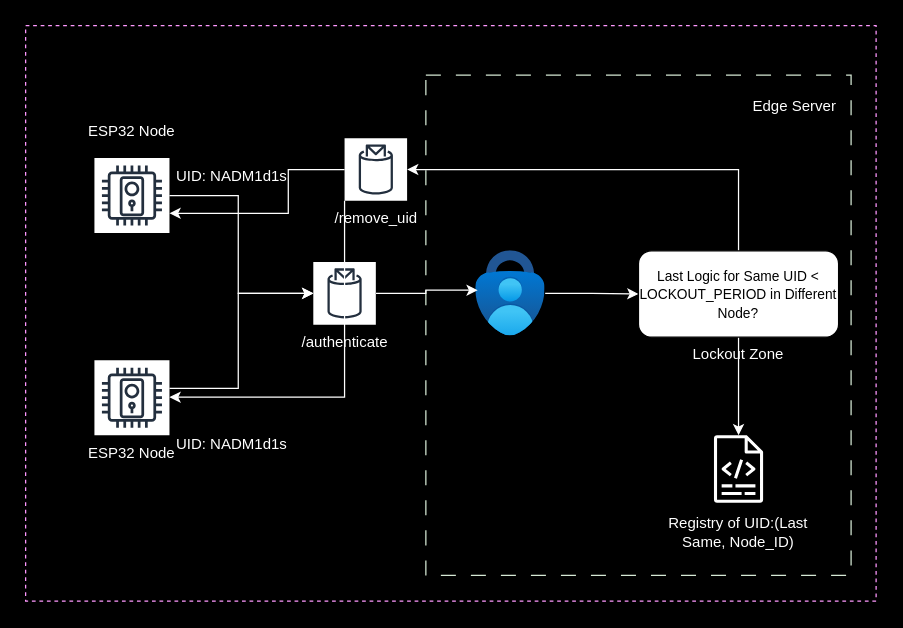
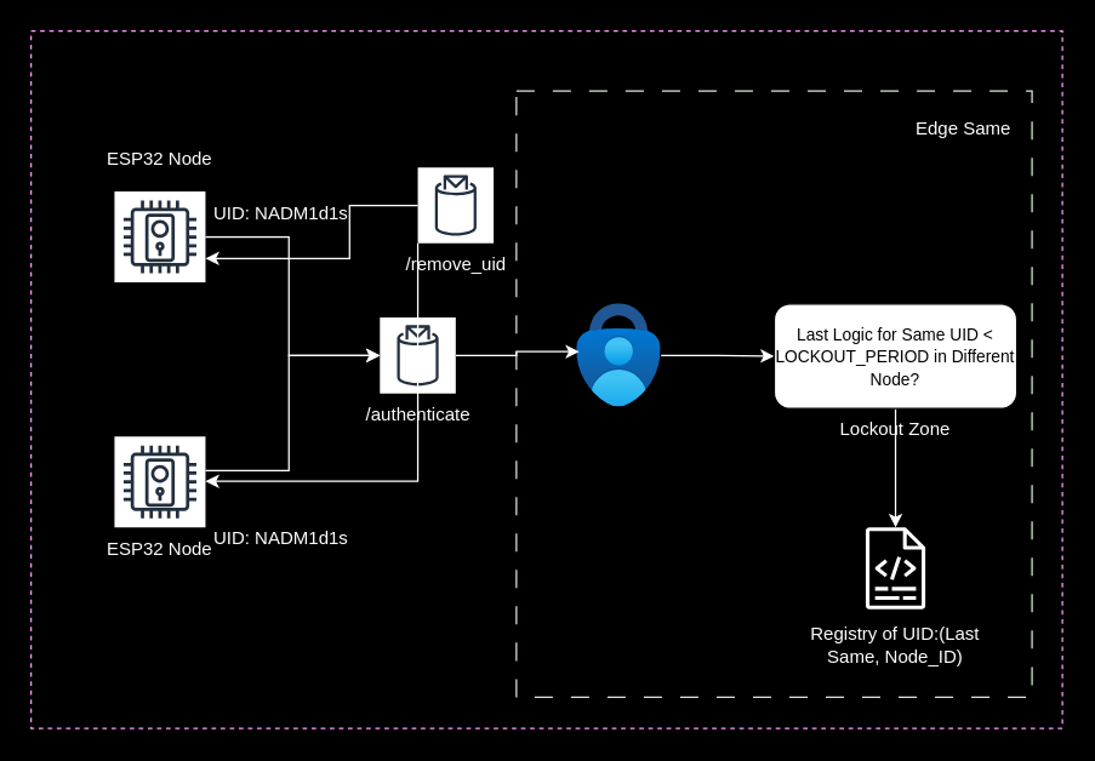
- <mxCell id="21" value="&lt;font color=&quot;#ffffff&quot;&gt;Edge Server&lt;br&gt;&lt;/font&gt;" style="text;html=1;align=center;verticalAlign=middle;whiteSpace=wrap;rounded=0;" vertex="1" parent="1"><mxGeometry x="570" y="70" width="130" height="30" as="geometry" /></mxCell>
+ <mxCell id="21" value="&lt;font color=&quot;#ffffff&quot;&gt;Edge Same&lt;br&gt;&lt;/font&gt;" style="text;html=1;align=center;verticalAlign=middle;whiteSpace=wrap;rounded=0;" vertex="1" parent="1"><mxGeometry x="570" y="70" width="130" height="30" as="geometry" /></mxCell>
- <mxCell id="23" style="edgeStyle=orthogonalEdgeStyle;rounded=0;orthogonalLoop=1;jettySize=auto;html=1;strokeColor=#FFFFFF;" edge="1" parent="1" source="24" target="27"><mxGeometry relative="1" as="geometry"><Array as="points"><mxPoint x="590" y="135" /></Array></mxGeometry></mxCell>
